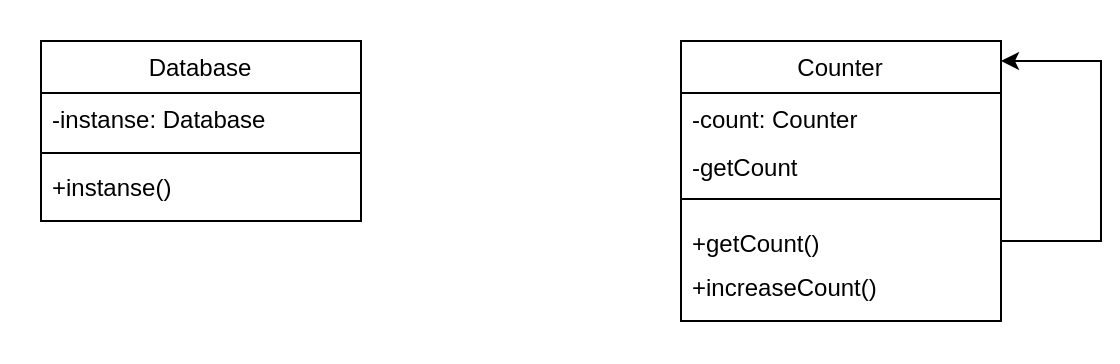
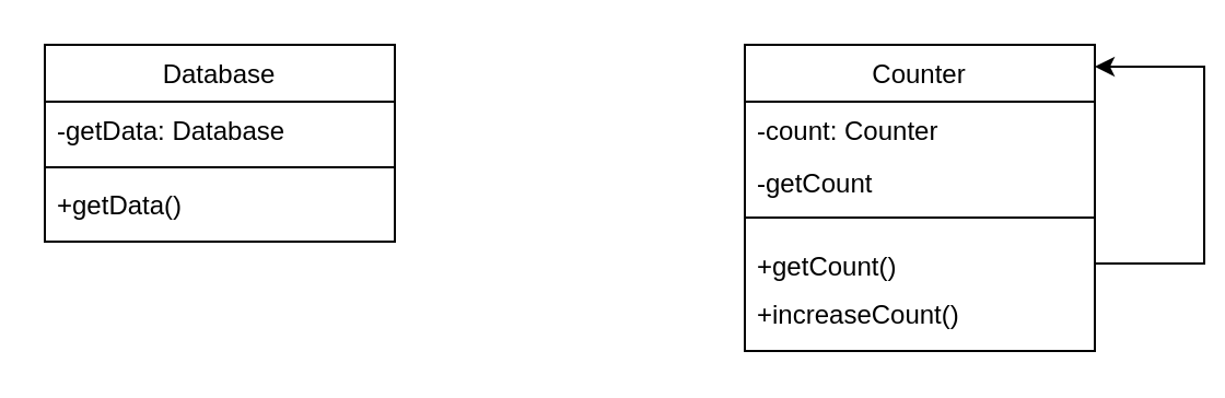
- <mxCell id="3" value="-instanse: Database" style="text;align=left;verticalAlign=top;spacingLeft=4;spacingRight=4;overflow=hidden;rotatable=0;points=[[0,0.5],[1,0.5]];portConstraint=eastwest;" parent="2" vertex="1"><mxGeometry y="26" width="160" height="26" as="geometry" /></mxCell>
+ <mxCell id="3" value="-getData: Database" style="text;align=left;verticalAlign=top;spacingLeft=4;spacingRight=4;overflow=hidden;rotatable=0;points=[[0,0.5],[1,0.5]];portConstraint=eastwest;" parent="2" vertex="1"><mxGeometry y="26" width="160" height="26" as="geometry" /></mxCell>
- <mxCell id="5" value="+instanse()" style="text;align=left;verticalAlign=top;spacingLeft=4;spacingRight=4;overflow=hidden;rotatable=0;points=[[0,0.5],[1,0.5]];portConstraint=eastwest;" parent="2" vertex="1"><mxGeometry y="60" width="160" height="26" as="geometry" /></mxCell>
+ <mxCell id="5" value="+getData()" style="text;align=left;verticalAlign=top;spacingLeft=4;spacingRight=4;overflow=hidden;rotatable=0;points=[[0,0.5],[1,0.5]];portConstraint=eastwest;" parent="2" vertex="1"><mxGeometry y="60" width="160" height="26" as="geometry" /></mxCell>
